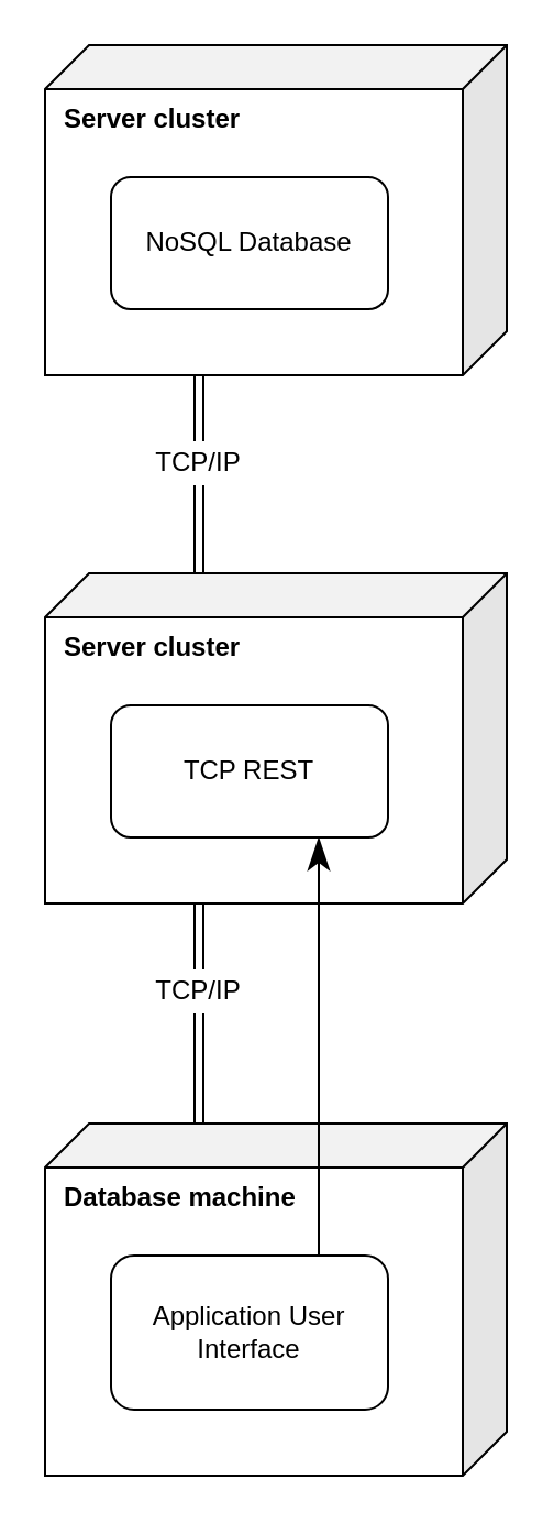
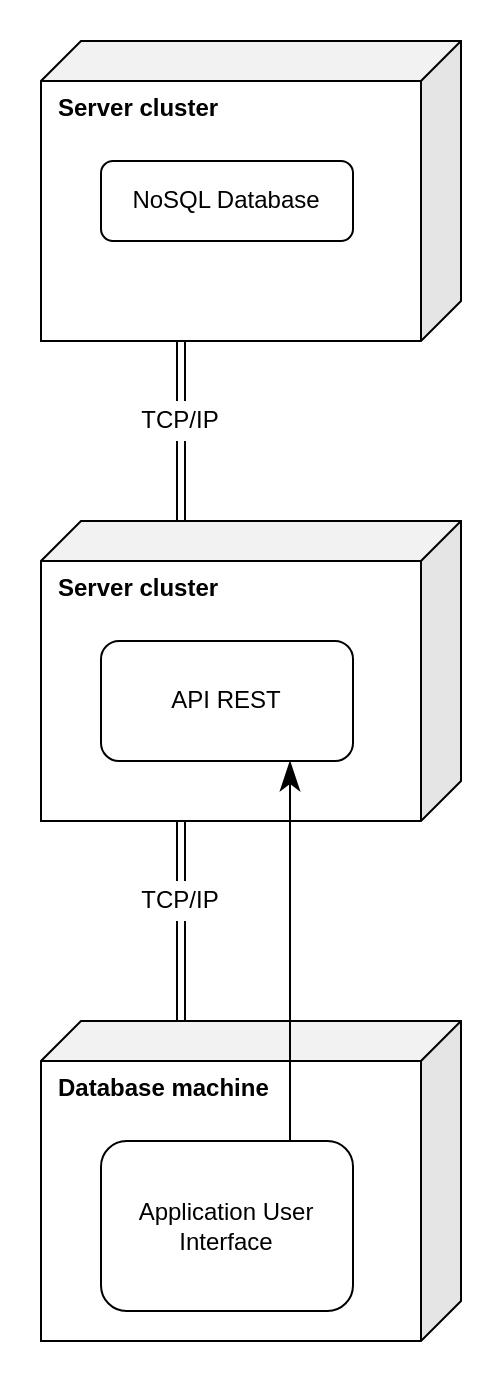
- <mxCell id="7" value="NoSQL Database" style="rounded=1;whiteSpace=wrap;html=1;" vertex="1" parent="1"><mxGeometry x="50" y="80" width="126" height="60" as="geometry" /></mxCell>
+ <mxCell id="7" value="NoSQL Database" style="rounded=1;whiteSpace=wrap;html=1;" vertex="1" parent="1"><mxGeometry x="50" y="80" width="126" height="40" as="geometry" /></mxCell>
- <mxCell id="5" value="TCP REST" style="rounded=1;whiteSpace=wrap;html=1;" vertex="1" parent="1"><mxGeometry x="50" y="320" width="126" height="60" as="geometry" /></mxCell>
+ <mxCell id="5" value="API REST" style="rounded=1;whiteSpace=wrap;html=1;" vertex="1" parent="1"><mxGeometry x="50" y="320" width="126" height="60" as="geometry" /></mxCell>
- <mxCell id="3" value="Application User&lt;br&gt;Interface" style="rounded=1;whiteSpace=wrap;html=1;" vertex="1" parent="1"><mxGeometry x="50" y="570" width="126" height="70" as="geometry" /></mxCell>
+ <mxCell id="3" value="Application User&lt;br&gt;Interface" style="rounded=1;whiteSpace=wrap;html=1;" vertex="1" parent="1"><mxGeometry x="50" y="570" width="126" height="85" as="geometry" /></mxCell>
